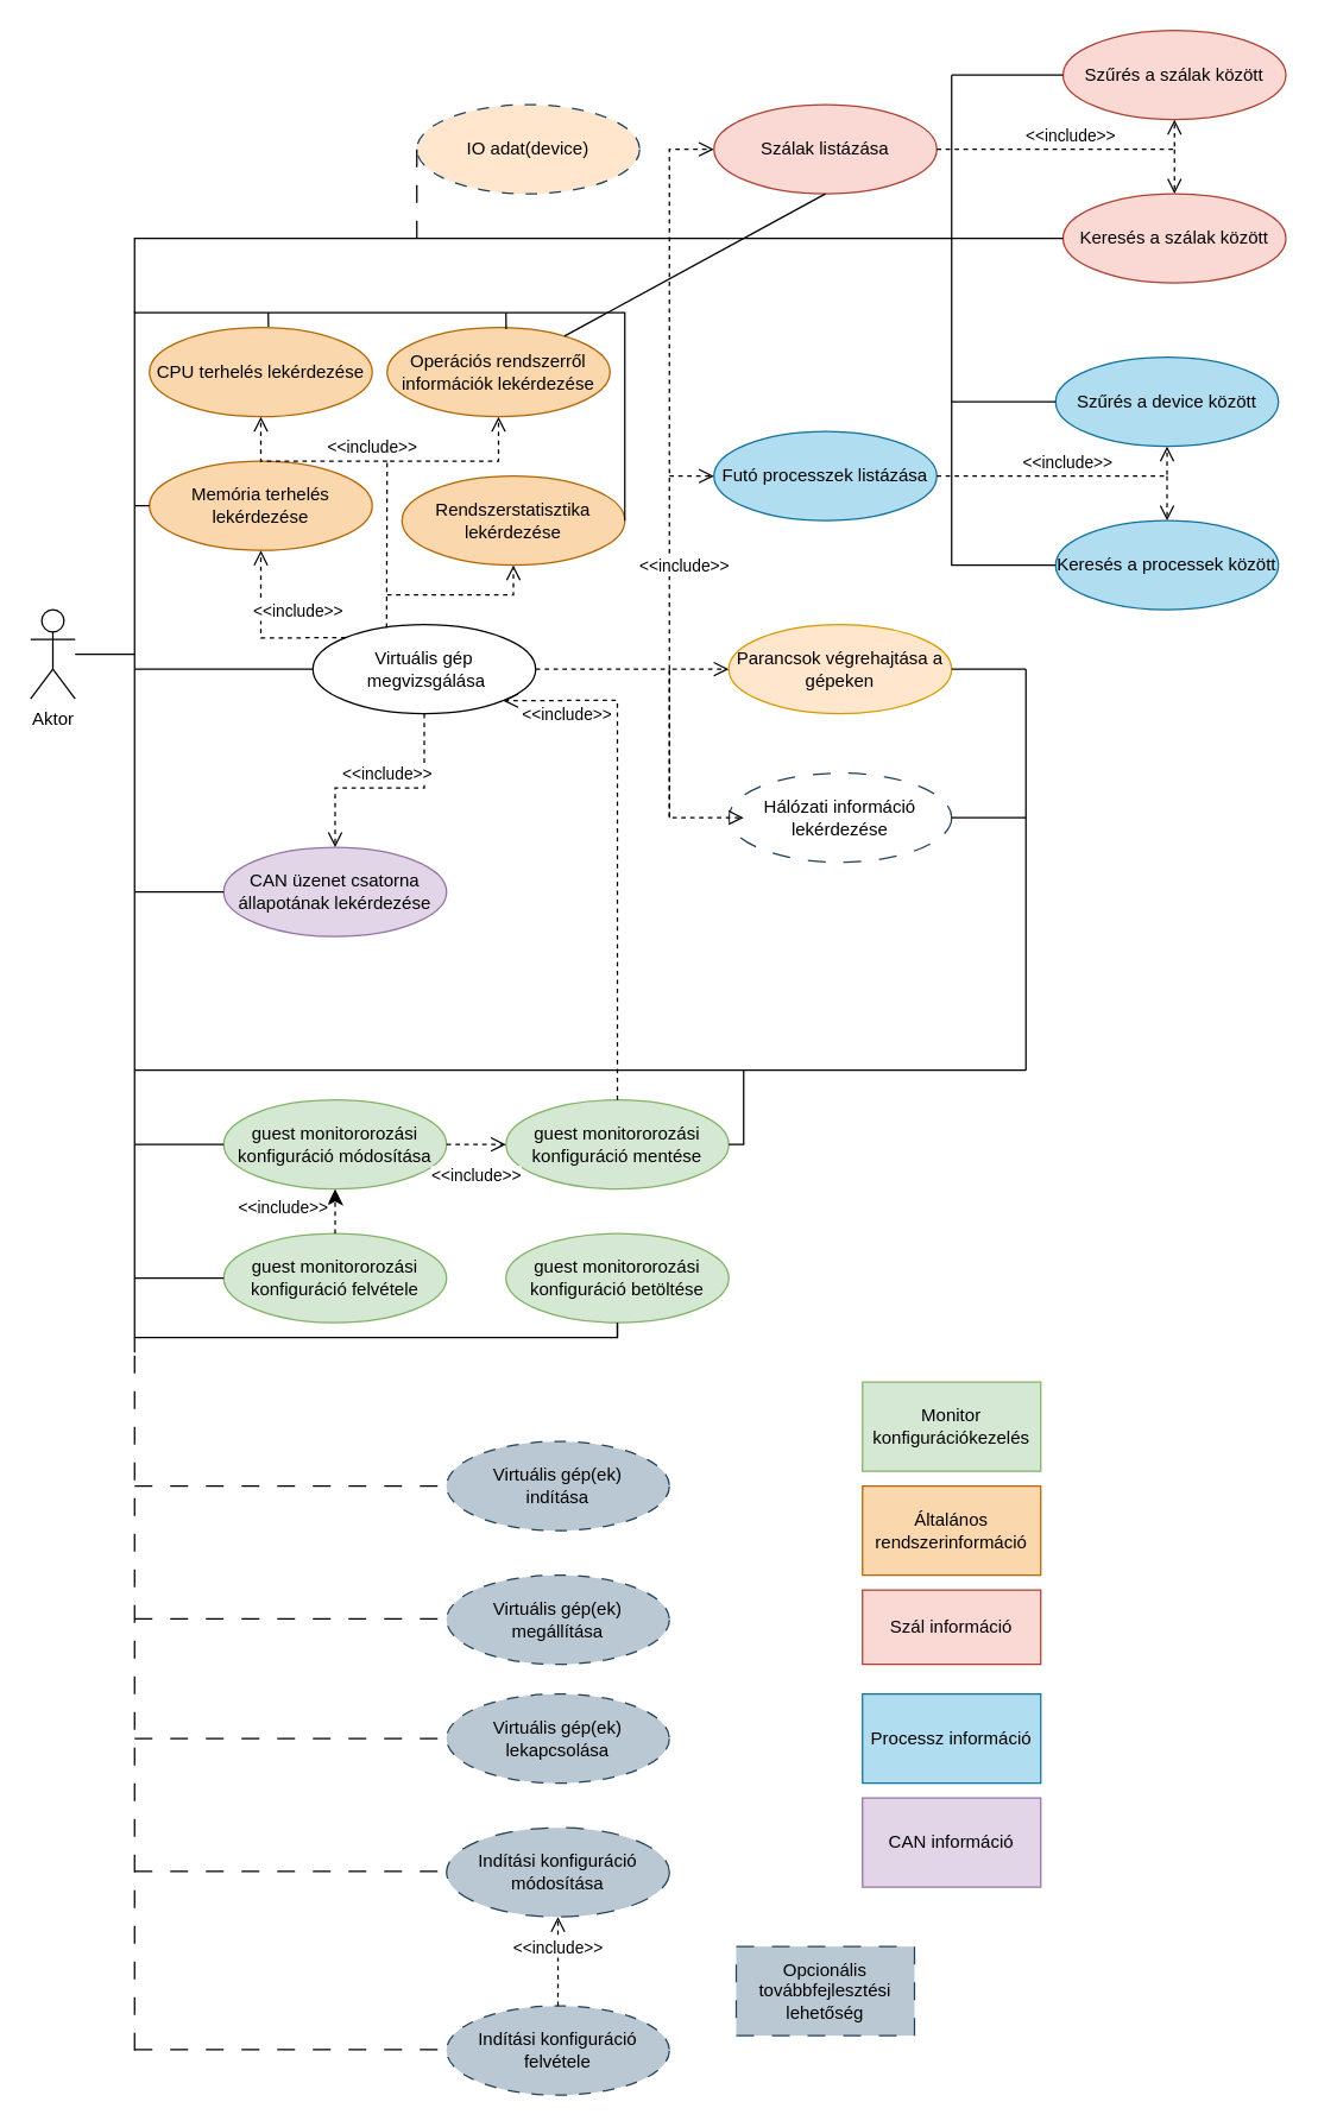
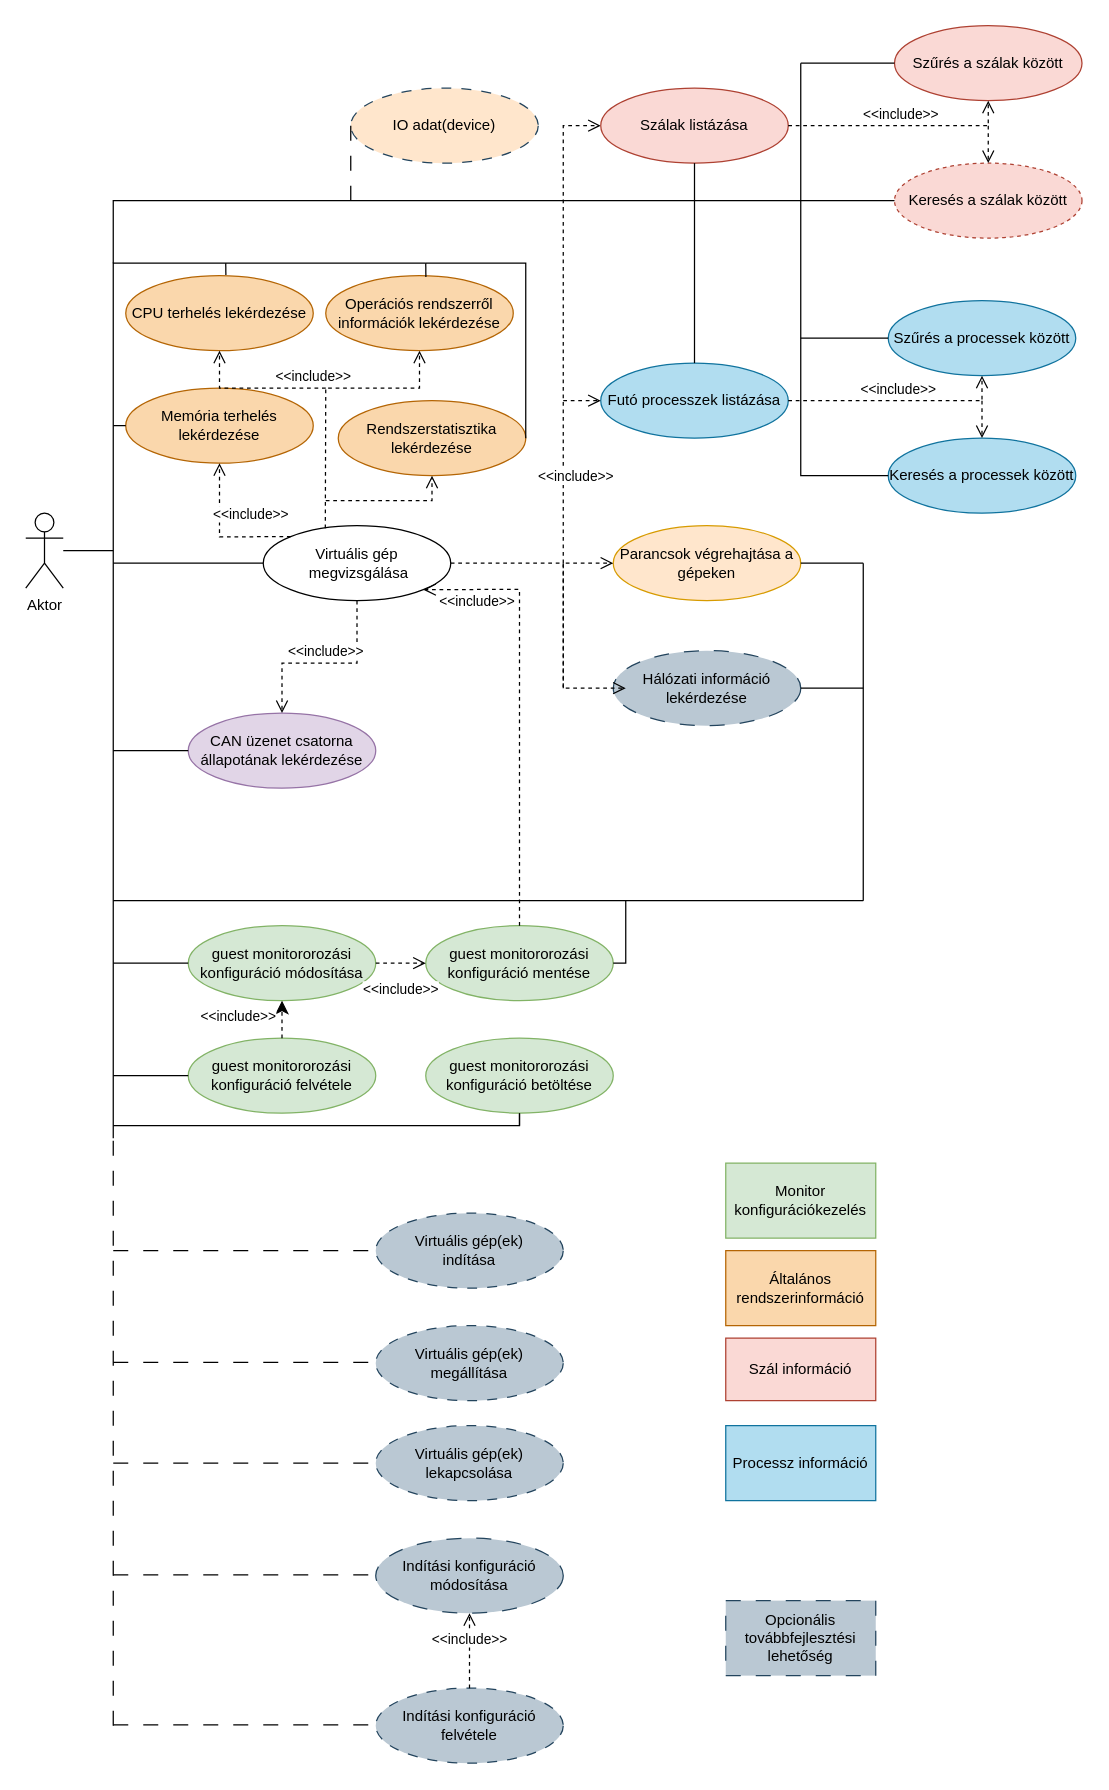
- <mxCell id="39" value="Keresés a szálak között" style="ellipse;whiteSpace=wrap;html=1;fillColor=#fad9d5;strokeColor=#ae4132;" parent="1" vertex="1"><mxGeometry x="715" y="130" width="150" height="60" as="geometry" /></mxCell>
+ <mxCell id="39" value="Keresés a szálak között" style="ellipse;whiteSpace=wrap;html=1;fillColor=#fad9d5;strokeColor=#ae4132;dashed=1;" parent="1" vertex="1"><mxGeometry x="715" y="130" width="150" height="60" as="geometry" /></mxCell>
- <mxCell id="46" value="" style="endArrow=none;html=1;rounded=0;exitX=0.5;exitY=1;exitDx=0;exitDy=0;" parent="1" source="38" target="31" edge="1"><mxGeometry width="50" height="50" relative="1" as="geometry"><mxPoint x="670" y="190" as="sourcePoint" /><mxPoint x="745" y="190" as="targetPoint" /></mxGeometry></mxCell>
+ <mxCell id="46" value="" style="endArrow=none;html=1;rounded=0;entryX=0.5;entryY=0;entryDx=0;entryDy=0;exitX=0.5;exitY=1;exitDx=0;exitDy=0;" parent="1" source="38" target="18" edge="1"><mxGeometry width="50" height="50" relative="1" as="geometry"><mxPoint x="670" y="190" as="sourcePoint" /><mxPoint x="745" y="190" as="targetPoint" /></mxGeometry></mxCell>
- <mxCell id="24" value="Szűrés a device között" style="ellipse;whiteSpace=wrap;html=1;fillColor=#b1ddf0;strokeColor=#10739e;" parent="1" vertex="1"><mxGeometry x="710" y="240" width="150" height="60" as="geometry" /></mxCell>
+ <mxCell id="24" value="Szűrés a processek között" style="ellipse;whiteSpace=wrap;html=1;fillColor=#b1ddf0;strokeColor=#10739e;" parent="1" vertex="1"><mxGeometry x="710" y="240" width="150" height="60" as="geometry" /></mxCell>
- <mxCell id="30" value="Hálózati információ lekérdezése" style="ellipse;whiteSpace=wrap;html=1;fillColor=#ffffff;strokeColor=#23445d;dashed=1;dashPattern=12 12;" parent="1" vertex="1"><mxGeometry x="490" y="520" width="150" height="60" as="geometry" /></mxCell>
+ <mxCell id="30" value="Hálózati információ lekérdezése" style="ellipse;whiteSpace=wrap;html=1;fillColor=#bac8d3;strokeColor=#23445d;dashed=1;dashPattern=12 12;" parent="1" vertex="1"><mxGeometry x="490" y="520" width="150" height="60" as="geometry" /></mxCell>
- <mxCell id="77" value="CAN információ" style="rounded=0;whiteSpace=wrap;html=1;fillColor=#e1d5e7;strokeColor=#9673a6;" parent="1" vertex="1"><mxGeometry x="580" y="1210" width="120" height="60" as="geometry" /></mxCell>
- <mxCell id="65" value="Opcionális továbbfejlesztési lehetőség" style="rounded=0;whiteSpace=wrap;html=1;fillColor=#bac8d3;strokeColor=#23445d;dashed=1;dashPattern=12 12;" parent="1" vertex="1"><mxGeometry x="495" y="1310" width="120" height="60" as="geometry" /></mxCell>
+ <mxCell id="65" value="Opcionális továbbfejlesztési lehetőség" style="rounded=0;whiteSpace=wrap;html=1;fillColor=#bac8d3;strokeColor=#23445d;dashed=1;dashPattern=12 12;" parent="1" vertex="1"><mxGeometry x="580" y="1280" width="120" height="60" as="geometry" /></mxCell>
